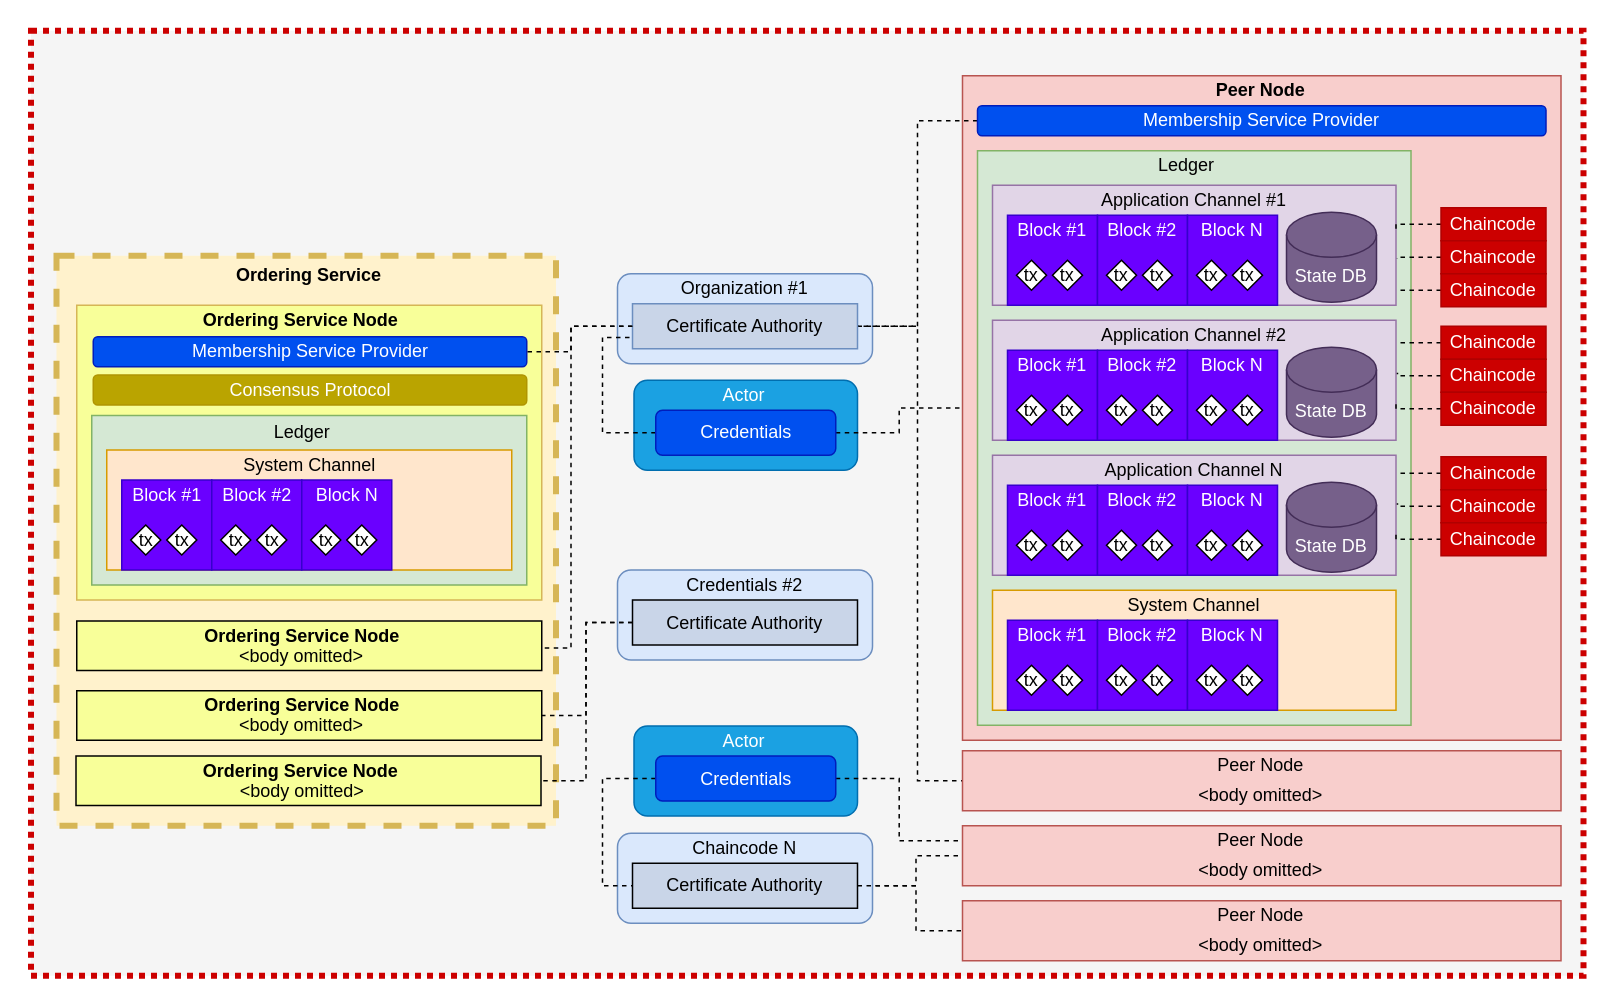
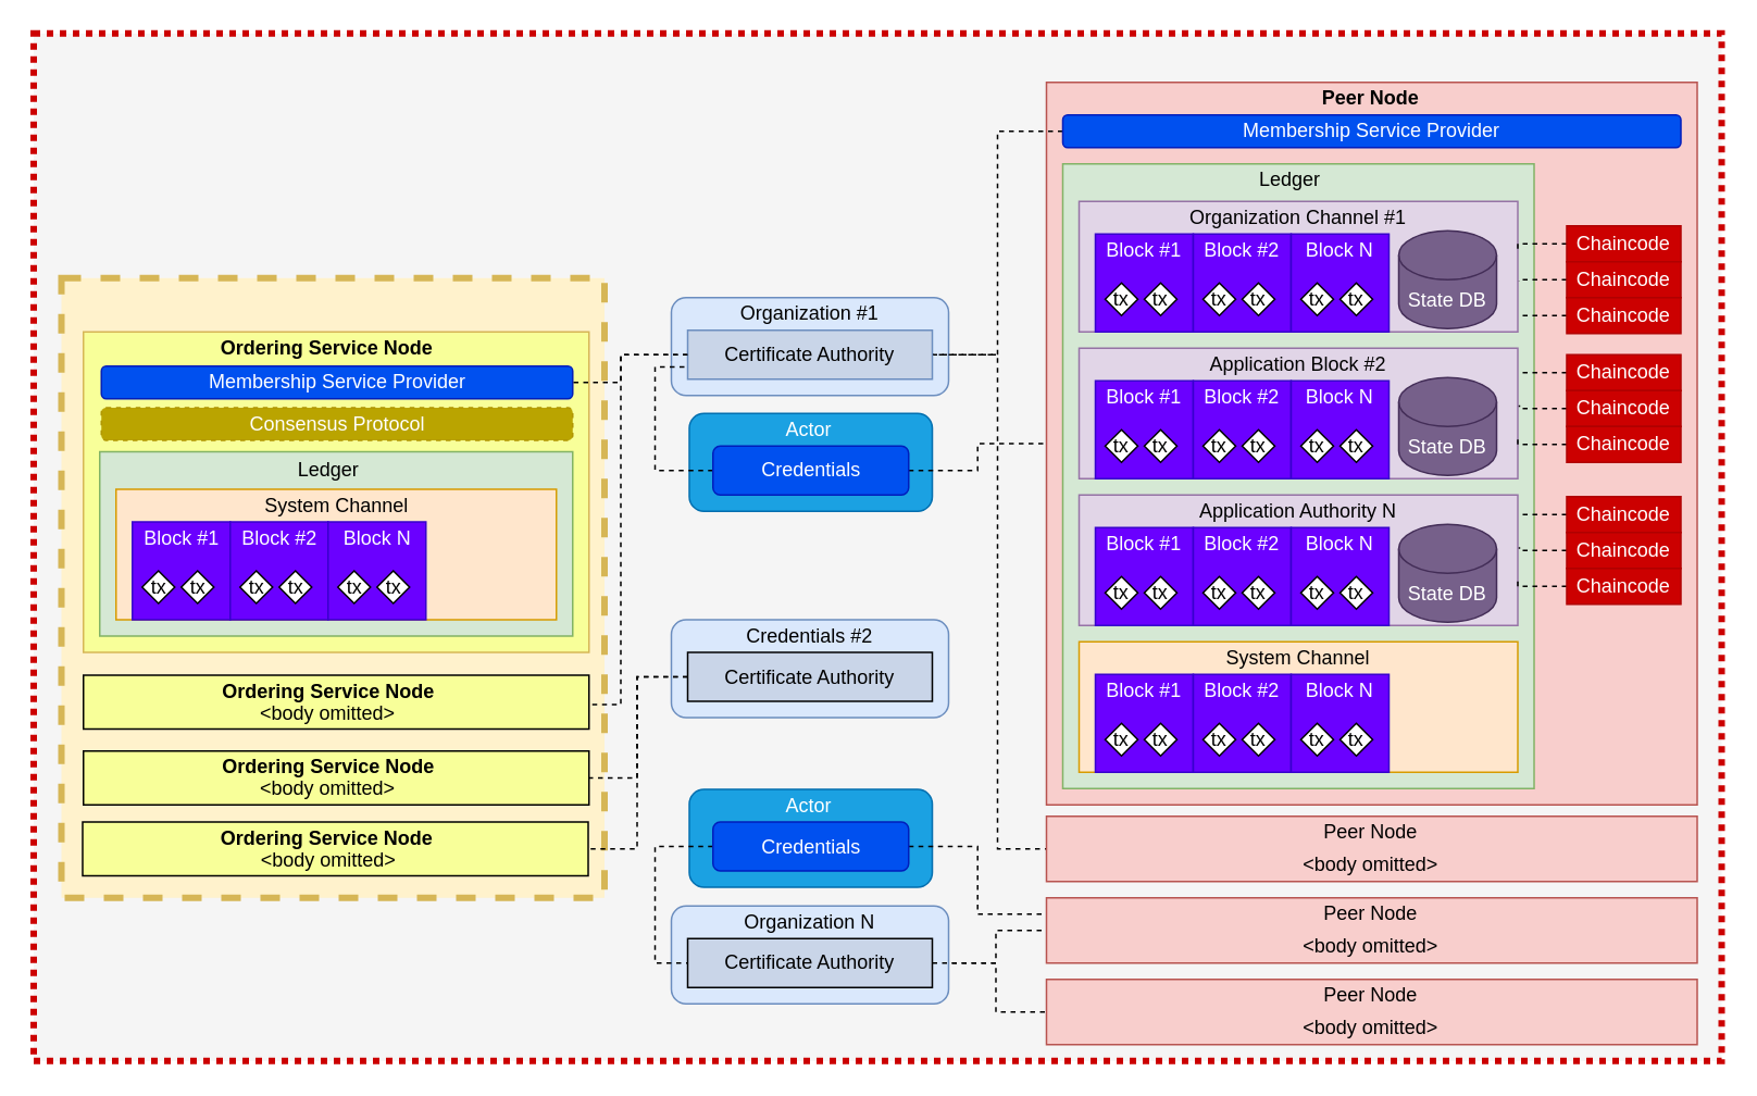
- <mxCell id="23" value="Application Channel #1" style="text;html=1;strokeColor=none;fillColor=none;align=center;verticalAlign=middle;whiteSpace=wrap;rounded=0;" parent="1" vertex="1"><mxGeometry x="661" y="123" width="269" height="20" as="geometry" /></mxCell>
+ <mxCell id="23" value="Organization Channel #1" style="text;html=1;strokeColor=none;fillColor=none;align=center;verticalAlign=middle;whiteSpace=wrap;rounded=0;" parent="1" vertex="1"><mxGeometry x="661" y="123" width="269" height="20" as="geometry" /></mxCell>
- <mxCell id="141" value="Ordering Service" style="text;html=1;strokeColor=none;fillColor=none;align=center;verticalAlign=middle;whiteSpace=wrap;rounded=0;dashed=1;fontStyle=1" parent="1" vertex="1"><mxGeometry x="41" y="173" width="329" height="20" as="geometry" /></mxCell>
- <mxCell id="37" value="Application Channel #2" style="text;html=1;strokeColor=none;fillColor=none;align=center;verticalAlign=middle;whiteSpace=wrap;rounded=0;" parent="1" vertex="1"><mxGeometry x="661" y="213" width="269" height="20" as="geometry" /></mxCell>
+ <mxCell id="37" value="Application Block #2" style="text;html=1;strokeColor=none;fillColor=none;align=center;verticalAlign=middle;whiteSpace=wrap;rounded=0;" parent="1" vertex="1"><mxGeometry x="661" y="213" width="269" height="20" as="geometry" /></mxCell>
- <mxCell id="129" value="Consensus Protocol" style="rounded=1;whiteSpace=wrap;html=1;strokeColor=#B09500;fontColor=#ffffff;fillColor=#BAA400;" parent="1" vertex="1"><mxGeometry x="61.5" y="249.5" width="289" height="20" as="geometry" /></mxCell>
+ <mxCell id="129" value="Consensus Protocol" style="rounded=1;whiteSpace=wrap;html=1;strokeColor=#B09500;fontColor=#ffffff;fillColor=#BAA400;dashed=1;" parent="1" vertex="1"><mxGeometry x="61.5" y="249.5" width="289" height="20" as="geometry" /></mxCell>
- <mxCell id="51" value="Application Channel N" style="text;html=1;strokeColor=none;fillColor=none;align=center;verticalAlign=middle;whiteSpace=wrap;rounded=0;" parent="1" vertex="1"><mxGeometry x="661" y="303" width="269" height="20" as="geometry" /></mxCell>
+ <mxCell id="51" value="Application Authority N" style="text;html=1;strokeColor=none;fillColor=none;align=center;verticalAlign=middle;whiteSpace=wrap;rounded=0;" parent="1" vertex="1"><mxGeometry x="661" y="303" width="269" height="20" as="geometry" /></mxCell>
- <mxCell id="99" value="Chaincode N" style="text;html=1;strokeColor=none;fillColor=none;align=center;verticalAlign=middle;whiteSpace=wrap;rounded=0;" parent="1" vertex="1"><mxGeometry x="411" y="555" width="170" height="20" as="geometry" /></mxCell>
+ <mxCell id="99" value="Organization N" style="text;html=1;strokeColor=none;fillColor=none;align=center;verticalAlign=middle;whiteSpace=wrap;rounded=0;" parent="1" vertex="1"><mxGeometry x="411" y="555" width="170" height="20" as="geometry" /></mxCell>
